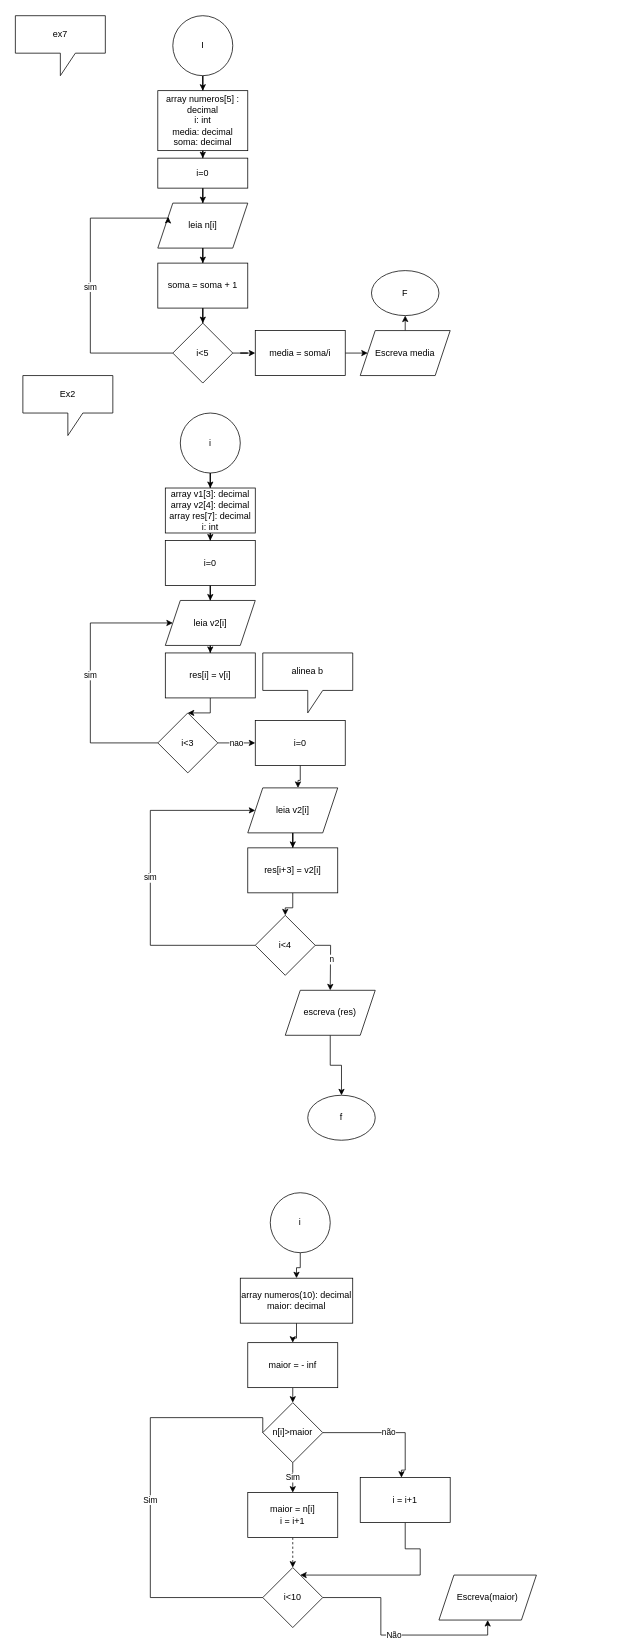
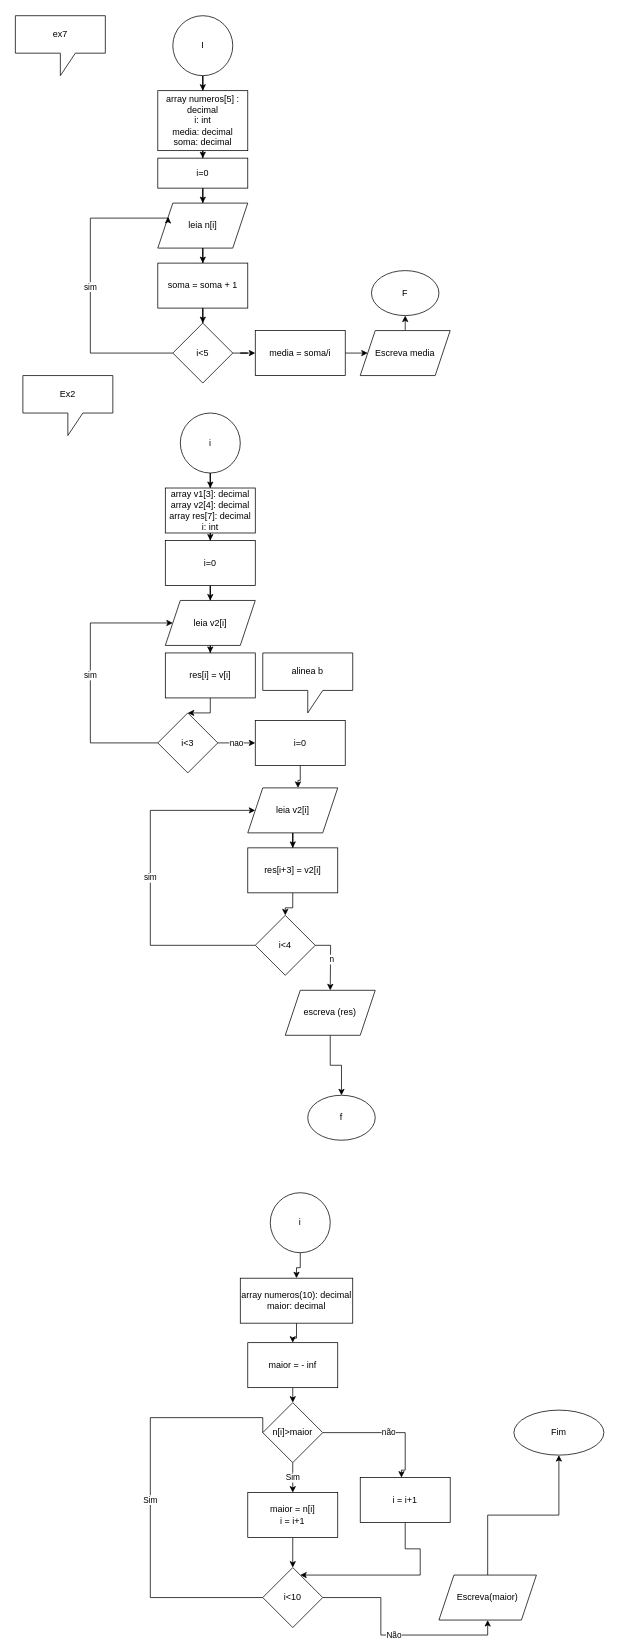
+ <mxCell id="60" value="Fim" style="ellipse;whiteSpace=wrap;html=1;" parent="1" vertex="1"><mxGeometry x="685" y="1880" width="120" height="60" as="geometry" /></mxCell>
+ <mxCell id="58" value="" style="edgeStyle=orthogonalEdgeStyle;rounded=0;orthogonalLoop=1;jettySize=auto;html=1;" parent="1" source="59" target="60" edge="1"><mxGeometry relative="1" as="geometry" /></mxCell>
- <mxCell id="61" value="" style="edgeStyle=orthogonalEdgeStyle;rounded=0;orthogonalLoop=1;jettySize=auto;html=1;dashed=1;" parent="1" source="62" target="65" edge="1"><mxGeometry relative="1" as="geometry" /></mxCell>
+ <mxCell id="61" value="" style="edgeStyle=orthogonalEdgeStyle;rounded=0;orthogonalLoop=1;jettySize=auto;html=1;" parent="1" source="62" target="65" edge="1"><mxGeometry relative="1" as="geometry" /></mxCell>
